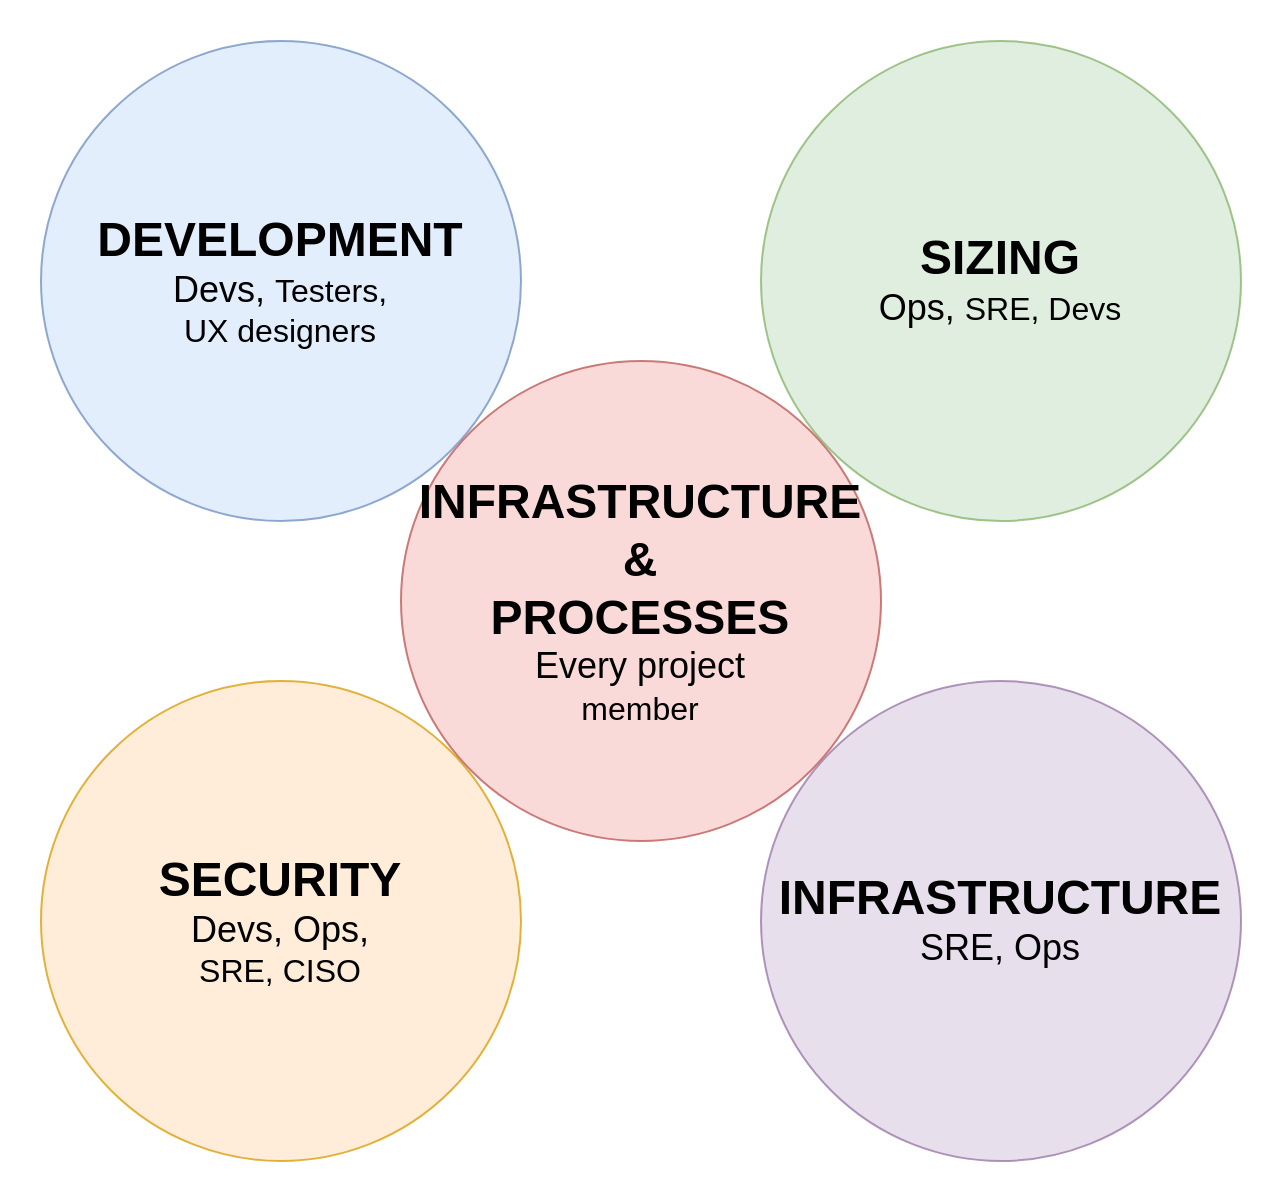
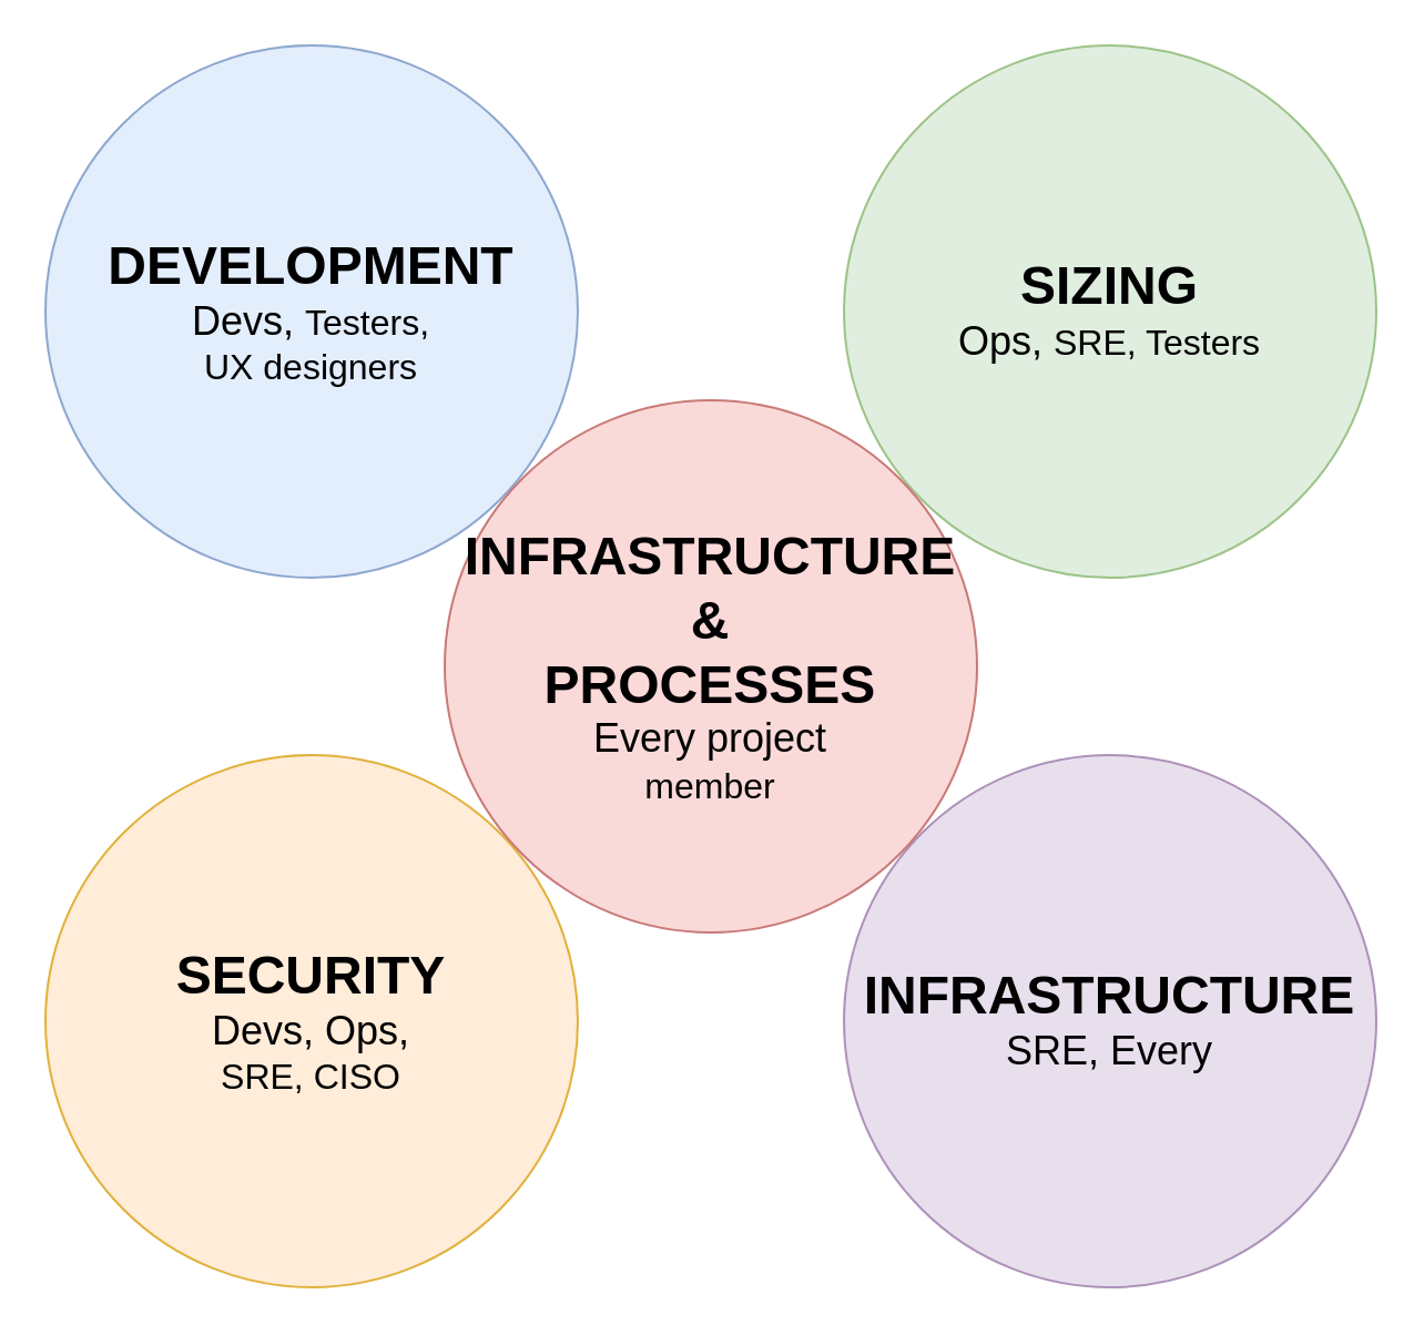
- <mxCell id="3" value="&lt;div&gt;&lt;font style=&quot;font-size: 24px;&quot;&gt;&lt;b&gt;SIZING&lt;/b&gt;&lt;/font&gt;&lt;/div&gt;&lt;div&gt;&lt;font style=&quot;font-size: 18px;&quot;&gt;Ops,&amp;nbsp;&lt;/font&gt;&lt;span style=&quot;font-size: medium;&quot;&gt;SRE, Devs&lt;/span&gt;&lt;/div&gt;" style="ellipse;whiteSpace=wrap;html=1;aspect=fixed;fillColor=#d5e8d4;strokeColor=#82b366;gradientColor=none;opacity=75;" vertex="1" parent="1"><mxGeometry x="380" y="20" width="240.0" height="240.0" as="geometry" /></mxCell>
+ <mxCell id="3" value="&lt;div&gt;&lt;font style=&quot;font-size: 24px;&quot;&gt;&lt;b&gt;SIZING&lt;/b&gt;&lt;/font&gt;&lt;/div&gt;&lt;div&gt;&lt;font style=&quot;font-size: 18px;&quot;&gt;Ops,&amp;nbsp;&lt;/font&gt;&lt;span style=&quot;font-size: medium;&quot;&gt;SRE, Testers&lt;/span&gt;&lt;/div&gt;" style="ellipse;whiteSpace=wrap;html=1;aspect=fixed;fillColor=#d5e8d4;strokeColor=#82b366;gradientColor=none;opacity=75;" vertex="1" parent="1"><mxGeometry x="380" y="20" width="240.0" height="240.0" as="geometry" /></mxCell>
- <mxCell id="5" value="&lt;div&gt;&lt;font style=&quot;font-size: 24px;&quot;&gt;&lt;b&gt;INFRASTRUCTURE&lt;/b&gt;&lt;/font&gt;&lt;/div&gt;&lt;div&gt;&lt;font style=&quot;font-size: 18px;&quot;&gt;SRE, Ops&lt;/font&gt;&lt;/div&gt;" style="ellipse;whiteSpace=wrap;html=1;aspect=fixed;fillColor=#e1d5e7;strokeColor=#9673a6;opacity=75;" vertex="1" parent="1"><mxGeometry x="380" y="340" width="240.0" height="240.0" as="geometry" /></mxCell>
+ <mxCell id="5" value="&lt;div&gt;&lt;font style=&quot;font-size: 24px;&quot;&gt;&lt;b&gt;INFRASTRUCTURE&lt;/b&gt;&lt;/font&gt;&lt;/div&gt;&lt;div&gt;&lt;font style=&quot;font-size: 18px;&quot;&gt;SRE, Every&lt;/font&gt;&lt;/div&gt;" style="ellipse;whiteSpace=wrap;html=1;aspect=fixed;fillColor=#e1d5e7;strokeColor=#9673a6;opacity=75;" vertex="1" parent="1"><mxGeometry x="380" y="340" width="240.0" height="240.0" as="geometry" /></mxCell>
